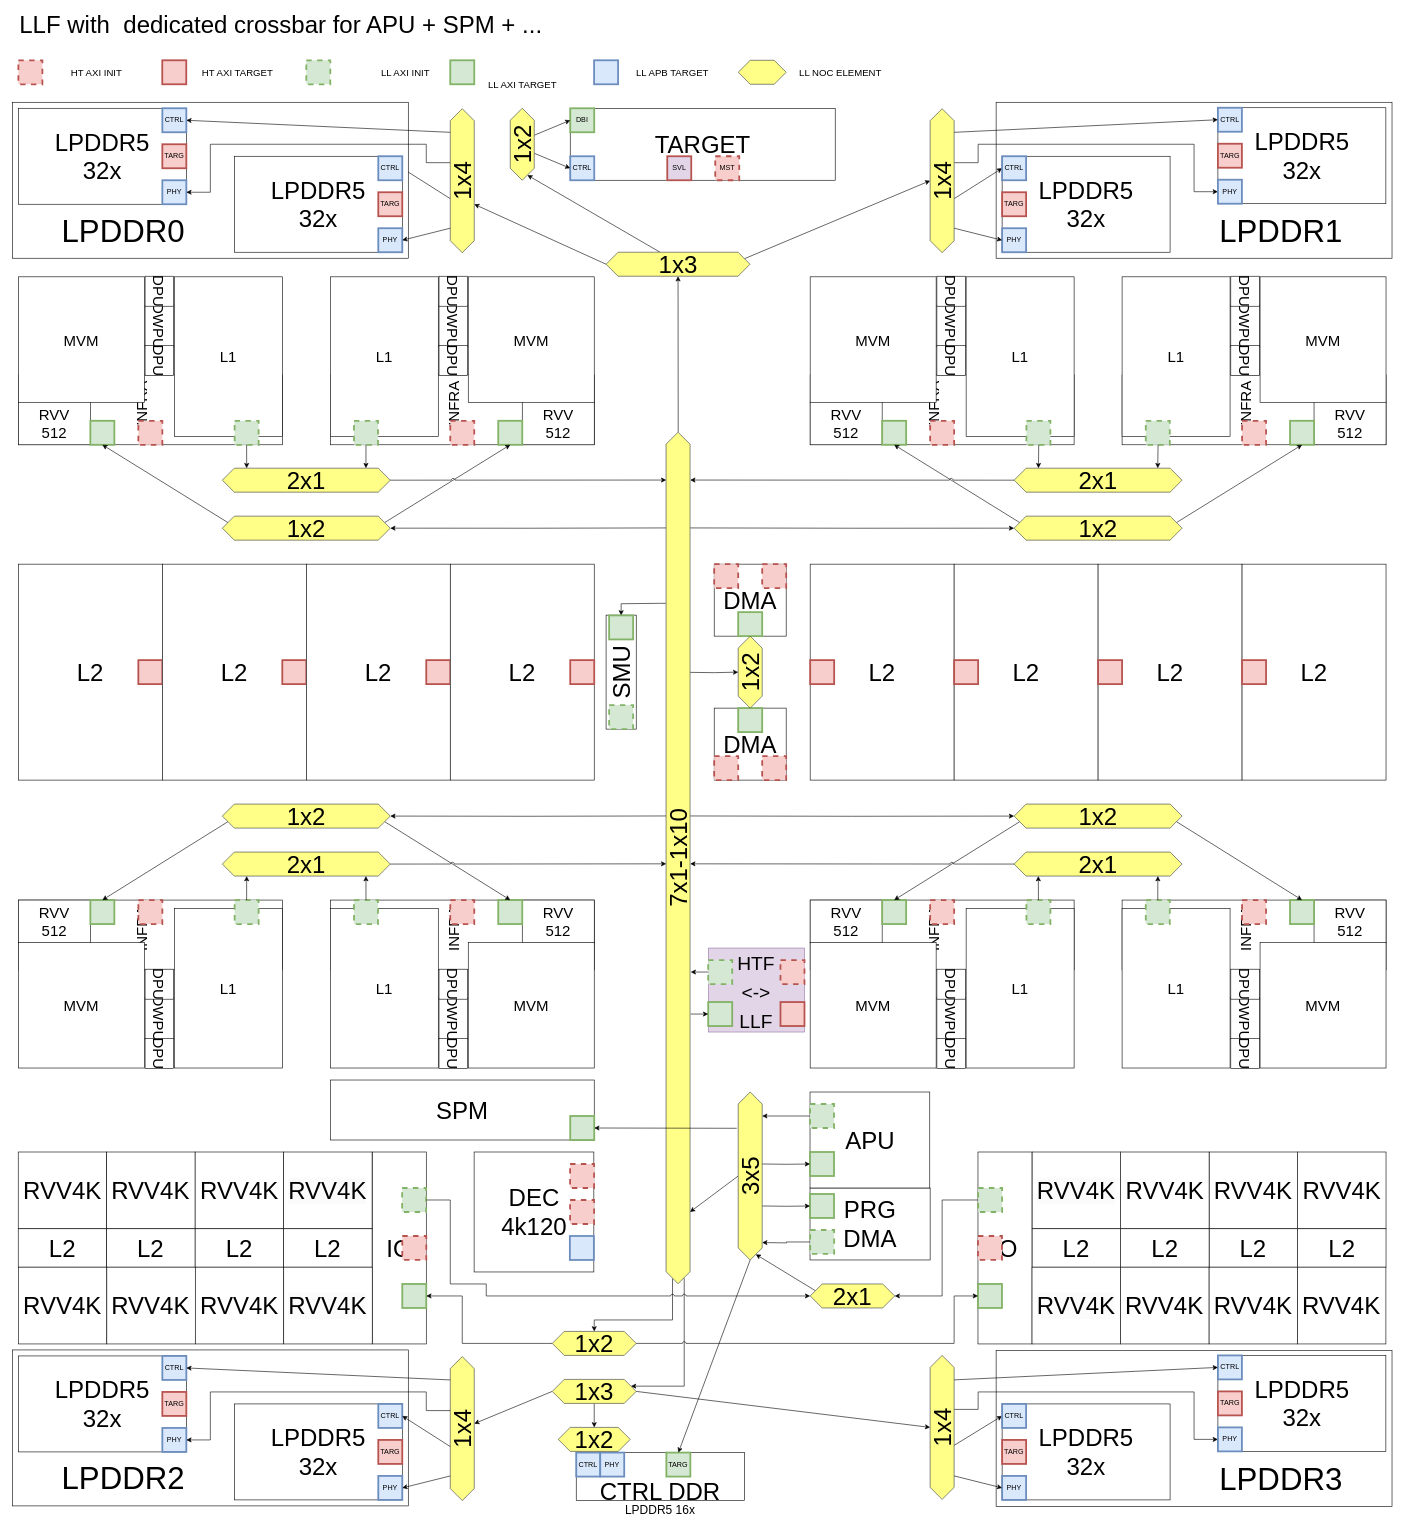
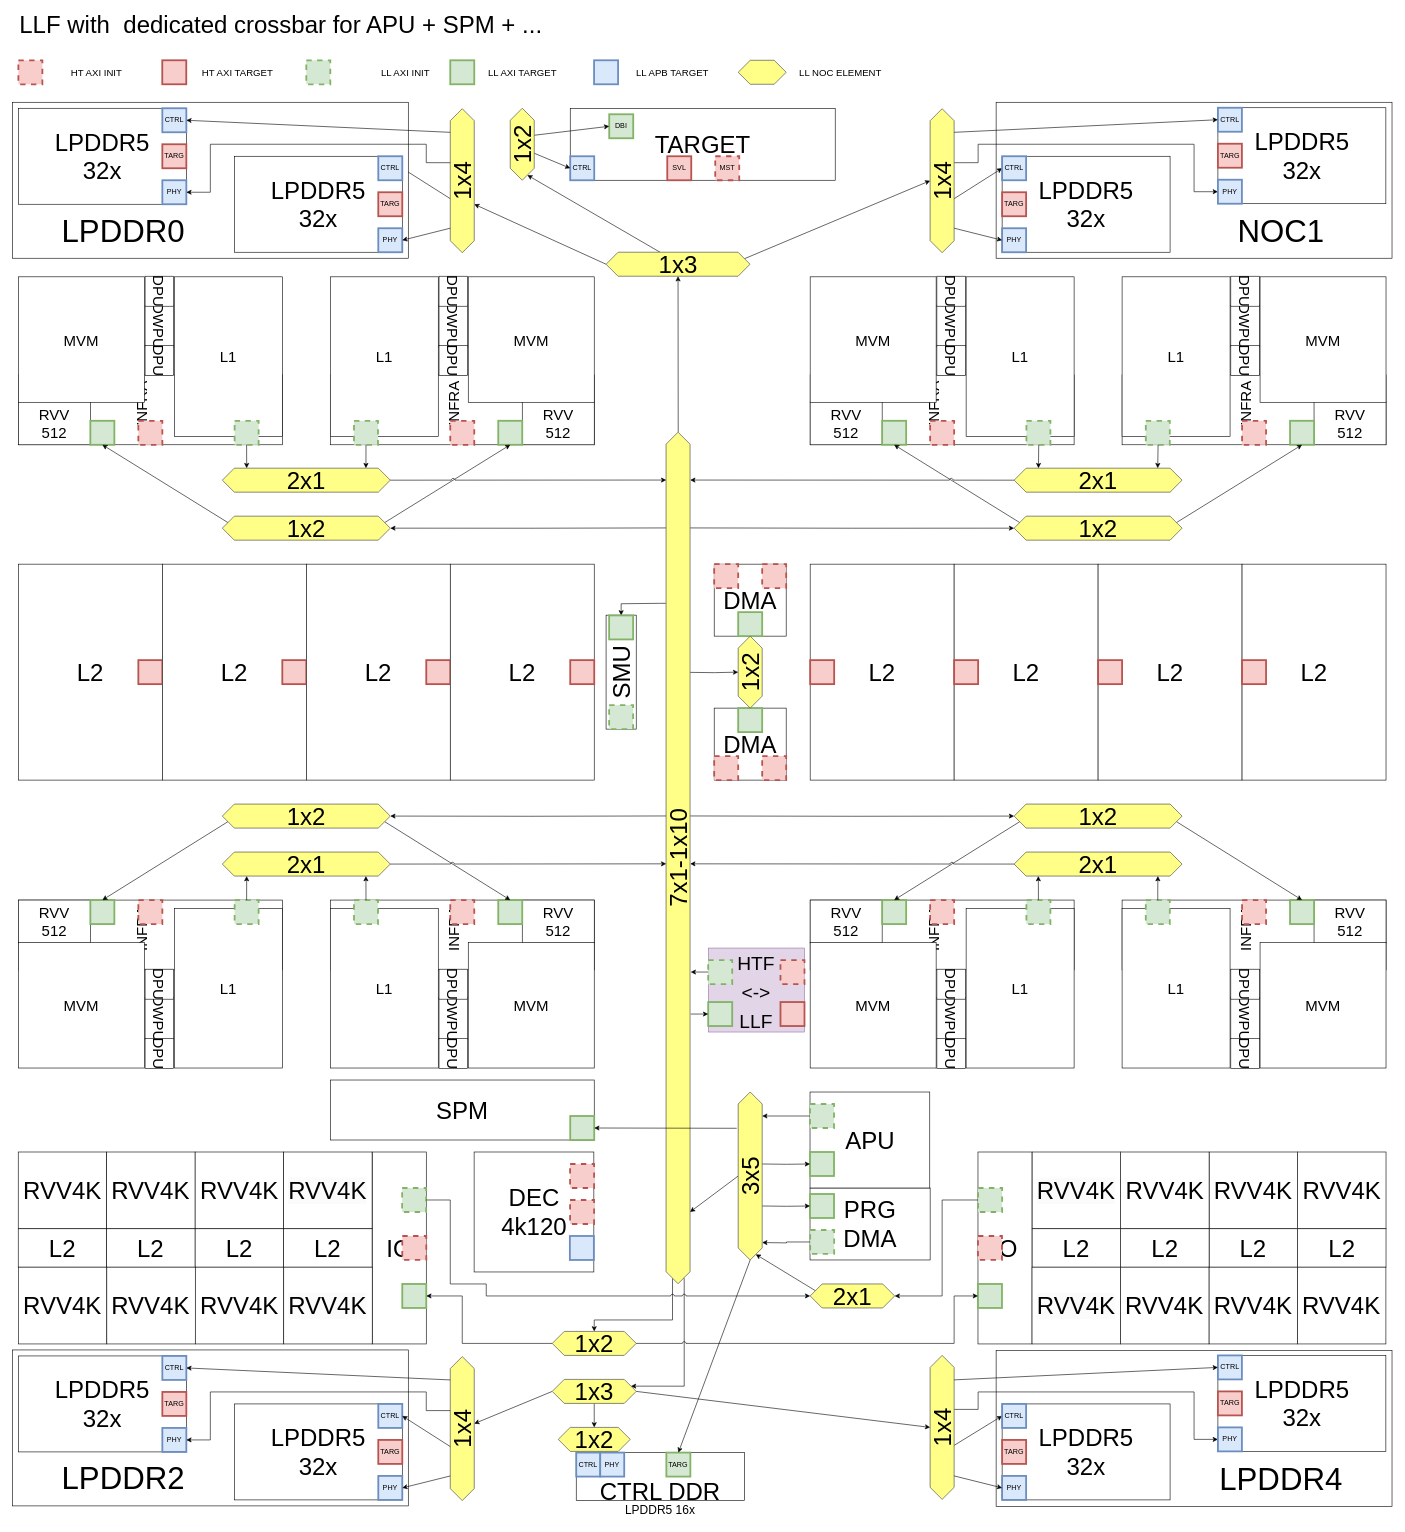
- <mxCell id="15" value="LL AXI TARGET" style="text;html=1;align=center;verticalAlign=middle;resizable=0;points=[];autosize=1;strokeColor=none;fillColor=none;fontSize=16;" parent="1" vertex="1"><mxGeometry x="800" y="125" width="140" height="30" as="geometry" /></mxCell>
+ <mxCell id="15" value="LL AXI TARGET" style="text;html=1;align=center;verticalAlign=middle;resizable=0;points=[];autosize=1;strokeColor=none;fillColor=none;fontSize=16;" parent="1" vertex="1"><mxGeometry x="800" y="105" width="140" height="30" as="geometry" /></mxCell>
- <mxCell id="22" value="DBI" style="rounded=0;whiteSpace=wrap;html=1;fillColor=#d5e8d4;strokeColor=#82b366;strokeWidth=3;" parent="18" vertex="1"><mxGeometry width="40" height="40" as="geometry" /></mxCell>
+ <mxCell id="22" value="DBI" style="rounded=0;whiteSpace=wrap;html=1;fillColor=#d5e8d4;strokeColor=#82b366;strokeWidth=3;" parent="18" vertex="1"><mxGeometry x="65" y="10" width="40" height="40" as="geometry" /></mxCell>
- <mxCell id="20" value="SVL" style="rounded=0;whiteSpace=wrap;html=1;fillColor=#e1d5e7;strokeColor=#b85450;strokeWidth=3;" parent="18" vertex="1"><mxGeometry x="161.75" y="80" width="40" height="40" as="geometry" /></mxCell>
+ <mxCell id="20" value="SVL" style="rounded=0;whiteSpace=wrap;html=1;fillColor=#f8cecc;strokeColor=#b85450;strokeWidth=3;" parent="18" vertex="1"><mxGeometry x="161.75" y="80" width="40" height="40" as="geometry" /></mxCell>
- <mxCell id="5" value="LPDDR1" style="text;html=1;strokeColor=none;fillColor=none;align=center;verticalAlign=middle;whiteSpace=wrap;rounded=0;fontStyle=0;fontSize=52;" parent="1" vertex="1"><mxGeometry x="1950" y="340" width="370" height="90" as="geometry" /></mxCell>
+ <mxCell id="5" value="NOC1" style="text;html=1;strokeColor=none;fillColor=none;align=center;verticalAlign=middle;whiteSpace=wrap;rounded=0;fontStyle=0;fontSize=52;" parent="1" vertex="1"><mxGeometry x="1950" y="340" width="370" height="90" as="geometry" /></mxCell>
- <mxCell id="7" value="LPDDR3" style="text;html=1;strokeColor=none;fillColor=none;align=center;verticalAlign=middle;whiteSpace=wrap;rounded=0;fontStyle=0;fontSize=52;" parent="1" vertex="1"><mxGeometry x="1950" y="2421.11" width="370" height="90" as="geometry" /></mxCell>
+ <mxCell id="7" value="LPDDR4" style="text;html=1;strokeColor=none;fillColor=none;align=center;verticalAlign=middle;whiteSpace=wrap;rounded=0;fontStyle=0;fontSize=52;" parent="1" vertex="1"><mxGeometry x="1950" y="2421.11" width="370" height="90" as="geometry" /></mxCell>
